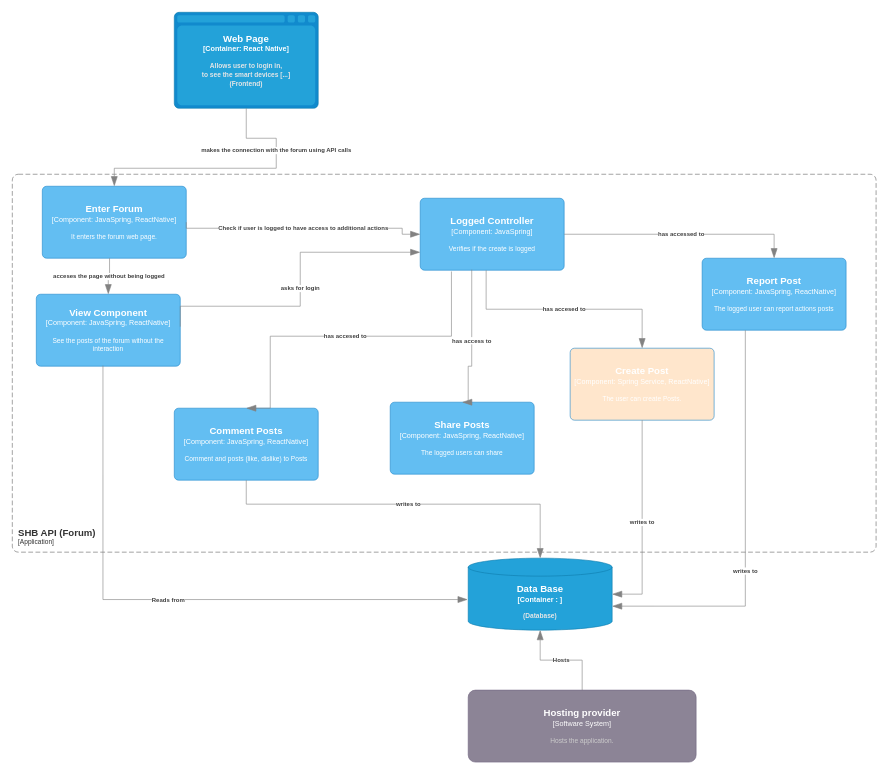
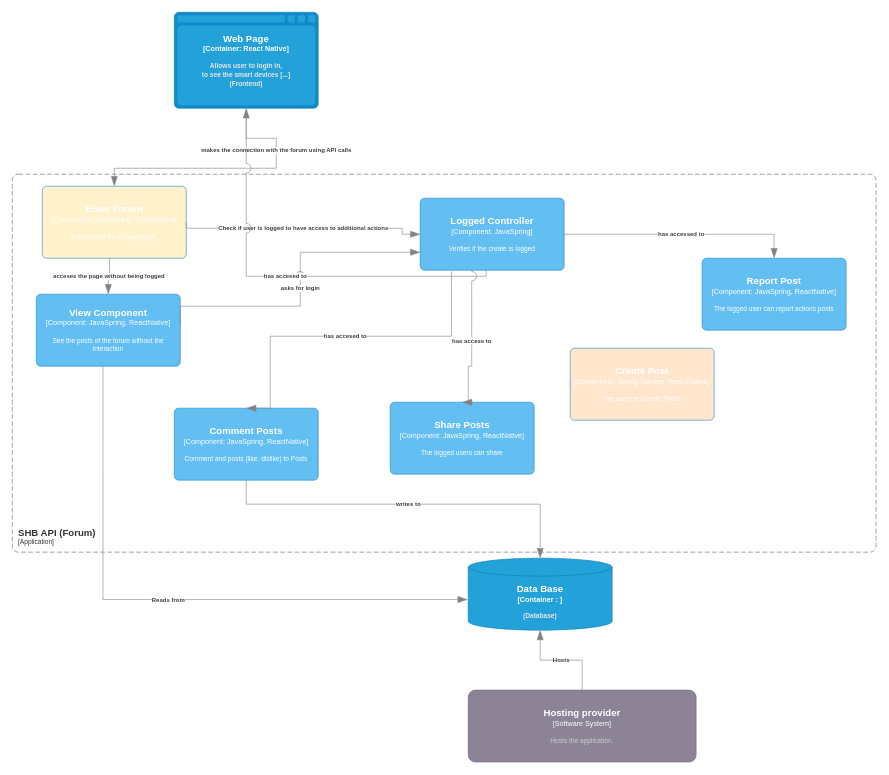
- <mxCell id="6" value="&lt;font style=&quot;font-size: 16px&quot;&gt;&lt;b&gt;Enter Forum&lt;/b&gt;&lt;/font&gt;&lt;div&gt;[Component: JavaSpring, ReactNative]&lt;/div&gt;&lt;br&gt;&lt;div&gt;&lt;font style=&quot;font-size: 11px&quot;&gt;It enters the forum web page.&lt;/font&gt;&lt;/div&gt;" style="rounded=1;whiteSpace=wrap;html=1;labelBackgroundColor=none;fillColor=#63BEF2;fontColor=#ffffff;align=center;arcSize=6;strokeColor=#2086C9;metaEdit=1;resizable=0;points=[[0.25,0,0],[0.5,0,0],[0.75,0,0],[1,0.25,0],[1,0.5,0],[1,0.75,0],[0.75,1,0],[0.5,1,0],[0.25,1,0],[0,0.75,0],[0,0.5,0],[0,0.25,0]];" parent="1" vertex="1"><mxGeometry x="70" y="310" width="240" height="120" as="geometry" /></mxCell>
+ <mxCell id="6" value="&lt;font style=&quot;font-size: 16px&quot;&gt;&lt;b&gt;Enter Forum&lt;/b&gt;&lt;/font&gt;&lt;div&gt;[Component: JavaSpring, ReactNative]&lt;/div&gt;&lt;br&gt;&lt;div&gt;&lt;font style=&quot;font-size: 11px&quot;&gt;It enters the forum web page.&lt;/font&gt;&lt;/div&gt;" style="rounded=1;whiteSpace=wrap;html=1;labelBackgroundColor=none;fillColor=#fff2cc;fontColor=#ffffff;align=center;arcSize=6;strokeColor=#2086C9;metaEdit=1;resizable=0;points=[[0.25,0,0],[0.5,0,0],[0.75,0,0],[1,0.25,0],[1,0.5,0],[1,0.75,0],[0.75,1,0],[0.5,1,0],[0.25,1,0],[0,0.75,0],[0,0.5,0],[0,0.25,0]];" parent="1" vertex="1"><mxGeometry x="70" y="310" width="240" height="120" as="geometry" /></mxCell>
- <mxCell id="17" value="&lt;div style=&quot;text-align: left&quot;&gt;&lt;div style=&quot;text-align: center&quot;&gt;&lt;b&gt;has accesed to &lt;/b&gt;&lt;/div&gt;" style="endArrow=blockThin;html=1;fontSize=10;fontColor=#404040;strokeWidth=1;endFill=1;strokeColor=#828282;elbow=vertical;metaEdit=1;endSize=14;startSize=14;jumpStyle=arc;jumpSize=16;rounded=0;edgeStyle=orthogonalEdgeStyle;exitX=0.458;exitY=1;exitDx=0;exitDy=0;exitPerimeter=0;entryX=0.5;entryY=0;entryDx=0;entryDy=0;entryPerimeter=0;" parent="1" source="8" target="13" edge="1"><mxGeometry width="240" relative="1" as="geometry"><mxPoint x="560" y="620" as="sourcePoint" /><mxPoint x="800" y="620" as="targetPoint" /></mxGeometry></mxCell>
+ <mxCell id="17" value="&lt;div style=&quot;text-align: left&quot;&gt;&lt;div style=&quot;text-align: center&quot;&gt;&lt;b&gt;has accesed to &lt;/b&gt;&lt;/div&gt;" style="endArrow=blockThin;html=1;fontSize=10;fontColor=#404040;strokeWidth=1;endFill=1;strokeColor=#828282;elbow=vertical;metaEdit=1;endSize=14;startSize=14;jumpStyle=arc;jumpSize=16;rounded=0;edgeStyle=orthogonalEdgeStyle;exitX=0.458;exitY=1;exitDx=0;exitDy=0;exitPerimeter=0;" parent="1" source="8" target="4" edge="1"><mxGeometry width="240" relative="1" as="geometry"><mxPoint x="560" y="620" as="sourcePoint" /><mxPoint x="800" y="620" as="targetPoint" /></mxGeometry></mxCell>
- <mxCell id="15" value="&lt;div style=&quot;text-align: left&quot;&gt;&lt;div style=&quot;text-align: center&quot;&gt;&lt;b&gt;writes to&lt;/b&gt;&lt;/div&gt;" style="endArrow=blockThin;html=1;fontSize=10;fontColor=#404040;strokeWidth=1;endFill=1;strokeColor=#828282;elbow=vertical;metaEdit=1;endSize=14;startSize=14;jumpStyle=arc;jumpSize=16;rounded=0;edgeStyle=orthogonalEdgeStyle;entryX=1;entryY=0.5;entryDx=0;entryDy=0;entryPerimeter=0;exitX=0.5;exitY=1;exitDx=0;exitDy=0;exitPerimeter=0;" parent="1" source="13" target="5" edge="1"><mxGeometry width="240" relative="1" as="geometry"><mxPoint x="600" y="810" as="sourcePoint" /><mxPoint x="790" y="720" as="targetPoint" /></mxGeometry></mxCell>
- <mxCell id="24" value="&lt;div style=&quot;text-align: left&quot;&gt;&lt;div style=&quot;text-align: center&quot;&gt;&lt;b&gt;writes to&lt;/b&gt;&lt;/div&gt;" style="endArrow=blockThin;html=1;fontSize=10;fontColor=#404040;strokeWidth=1;endFill=1;strokeColor=#828282;elbow=vertical;metaEdit=1;endSize=14;startSize=14;jumpStyle=arc;jumpSize=16;rounded=0;edgeStyle=orthogonalEdgeStyle;exitX=0.3;exitY=1;exitDx=0;exitDy=0;exitPerimeter=0;entryX=1;entryY=0.667;entryDx=0;entryDy=0;entryPerimeter=0;" edge="1" parent="1" source="22" target="5"><mxGeometry x="0.175" width="240" relative="1" as="geometry"><mxPoint x="1100" y="860" as="sourcePoint" /><mxPoint x="1340" y="860" as="targetPoint" /><mxPoint as="offset" /></mxGeometry></mxCell>
